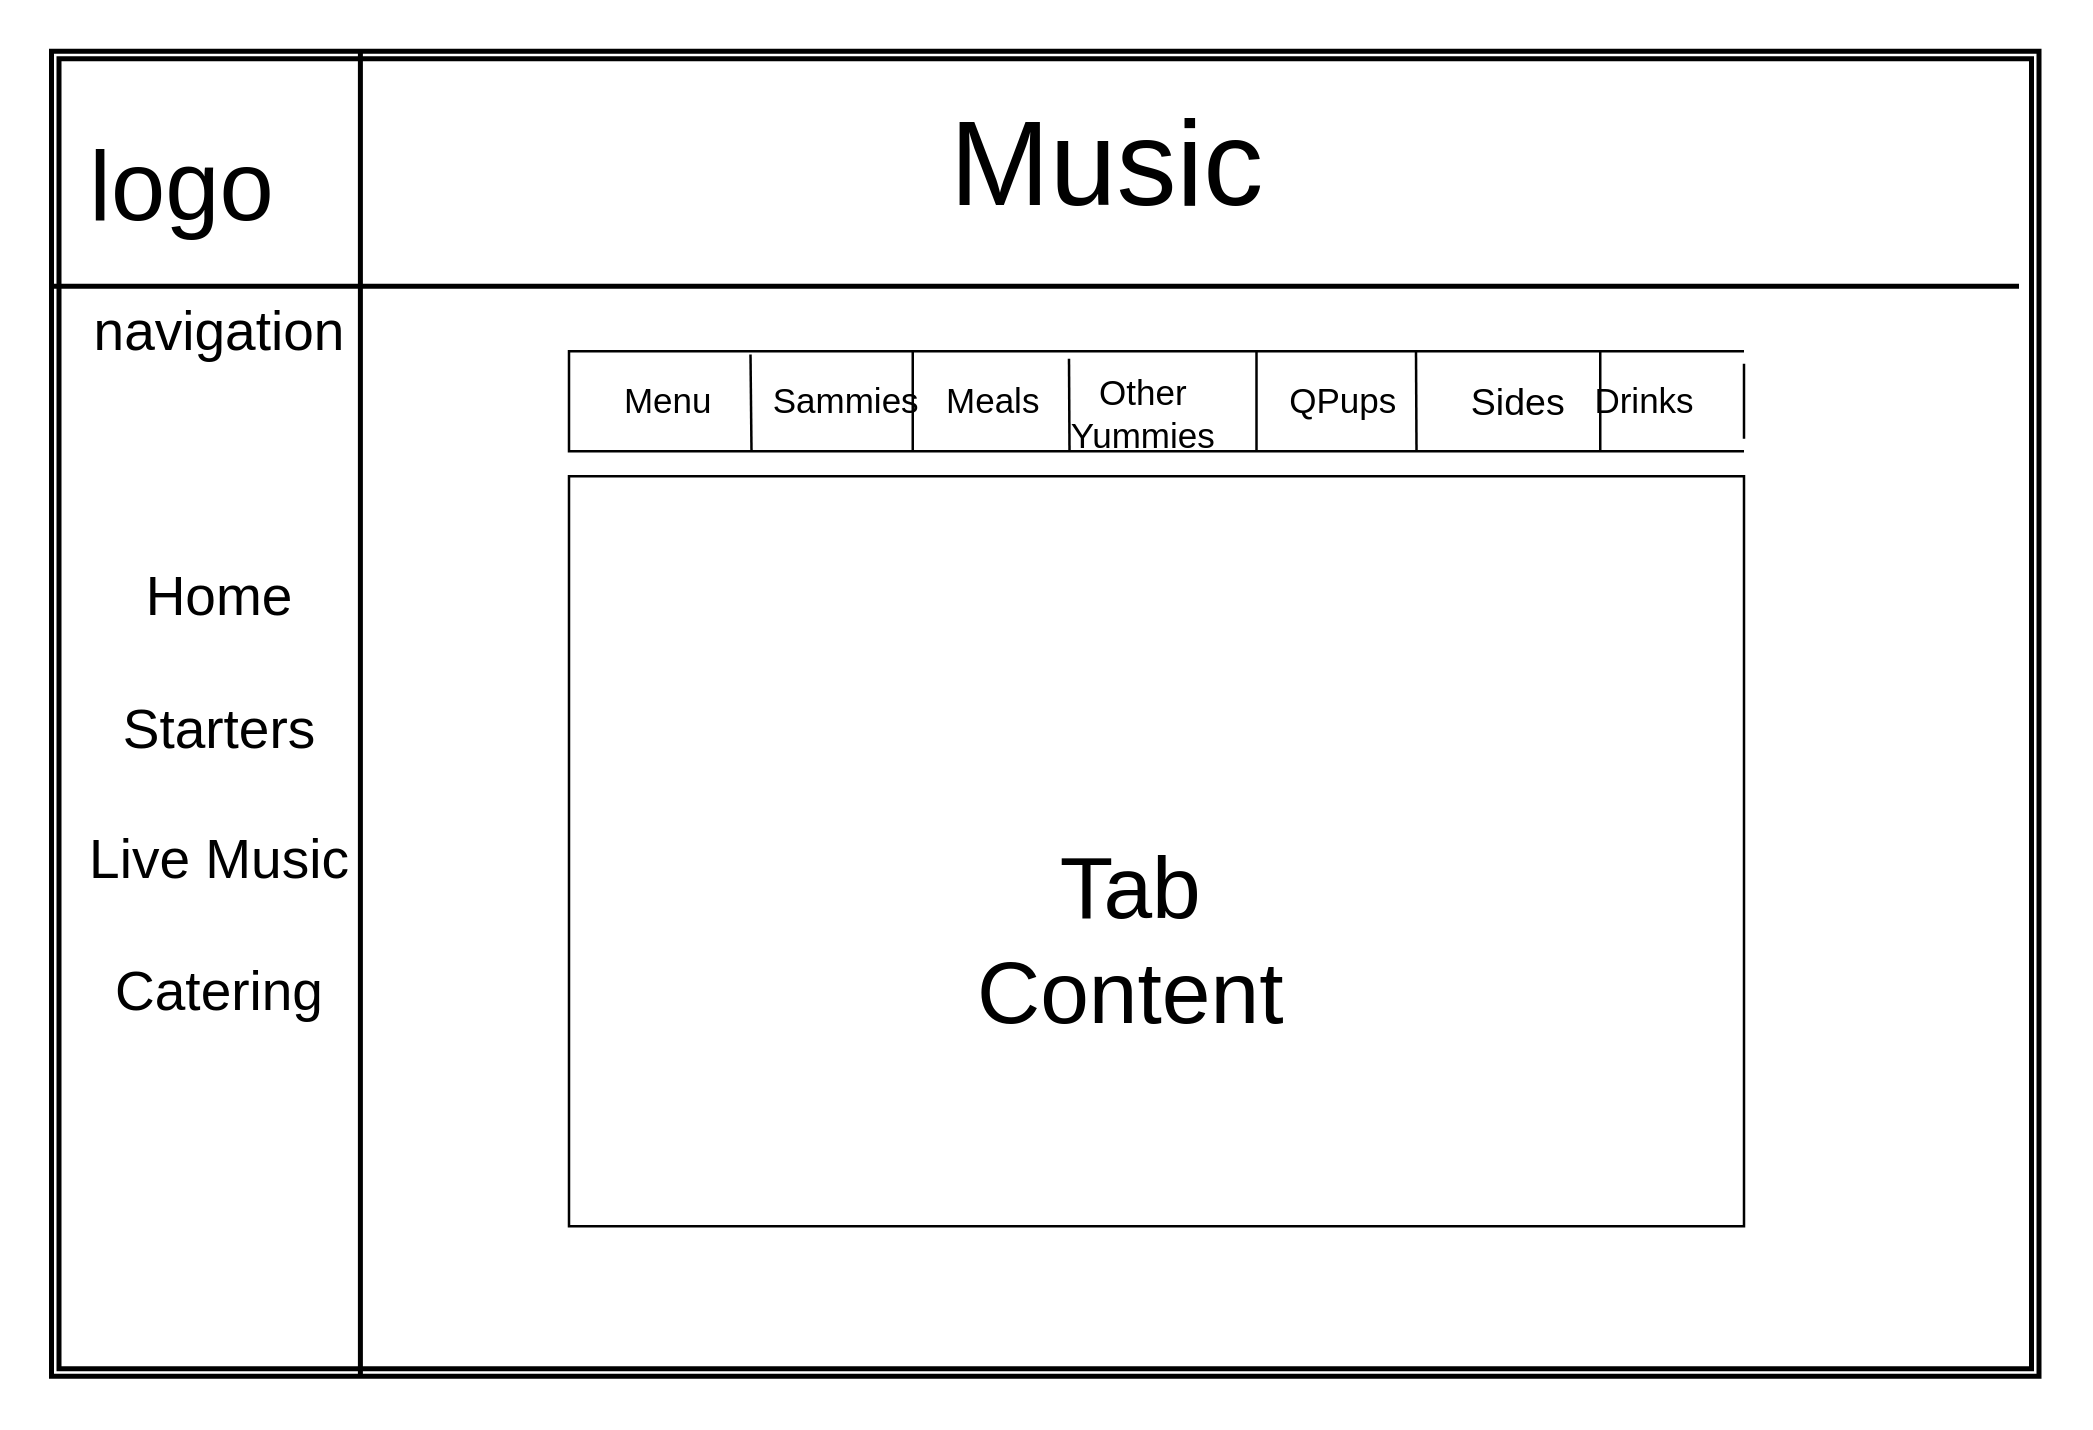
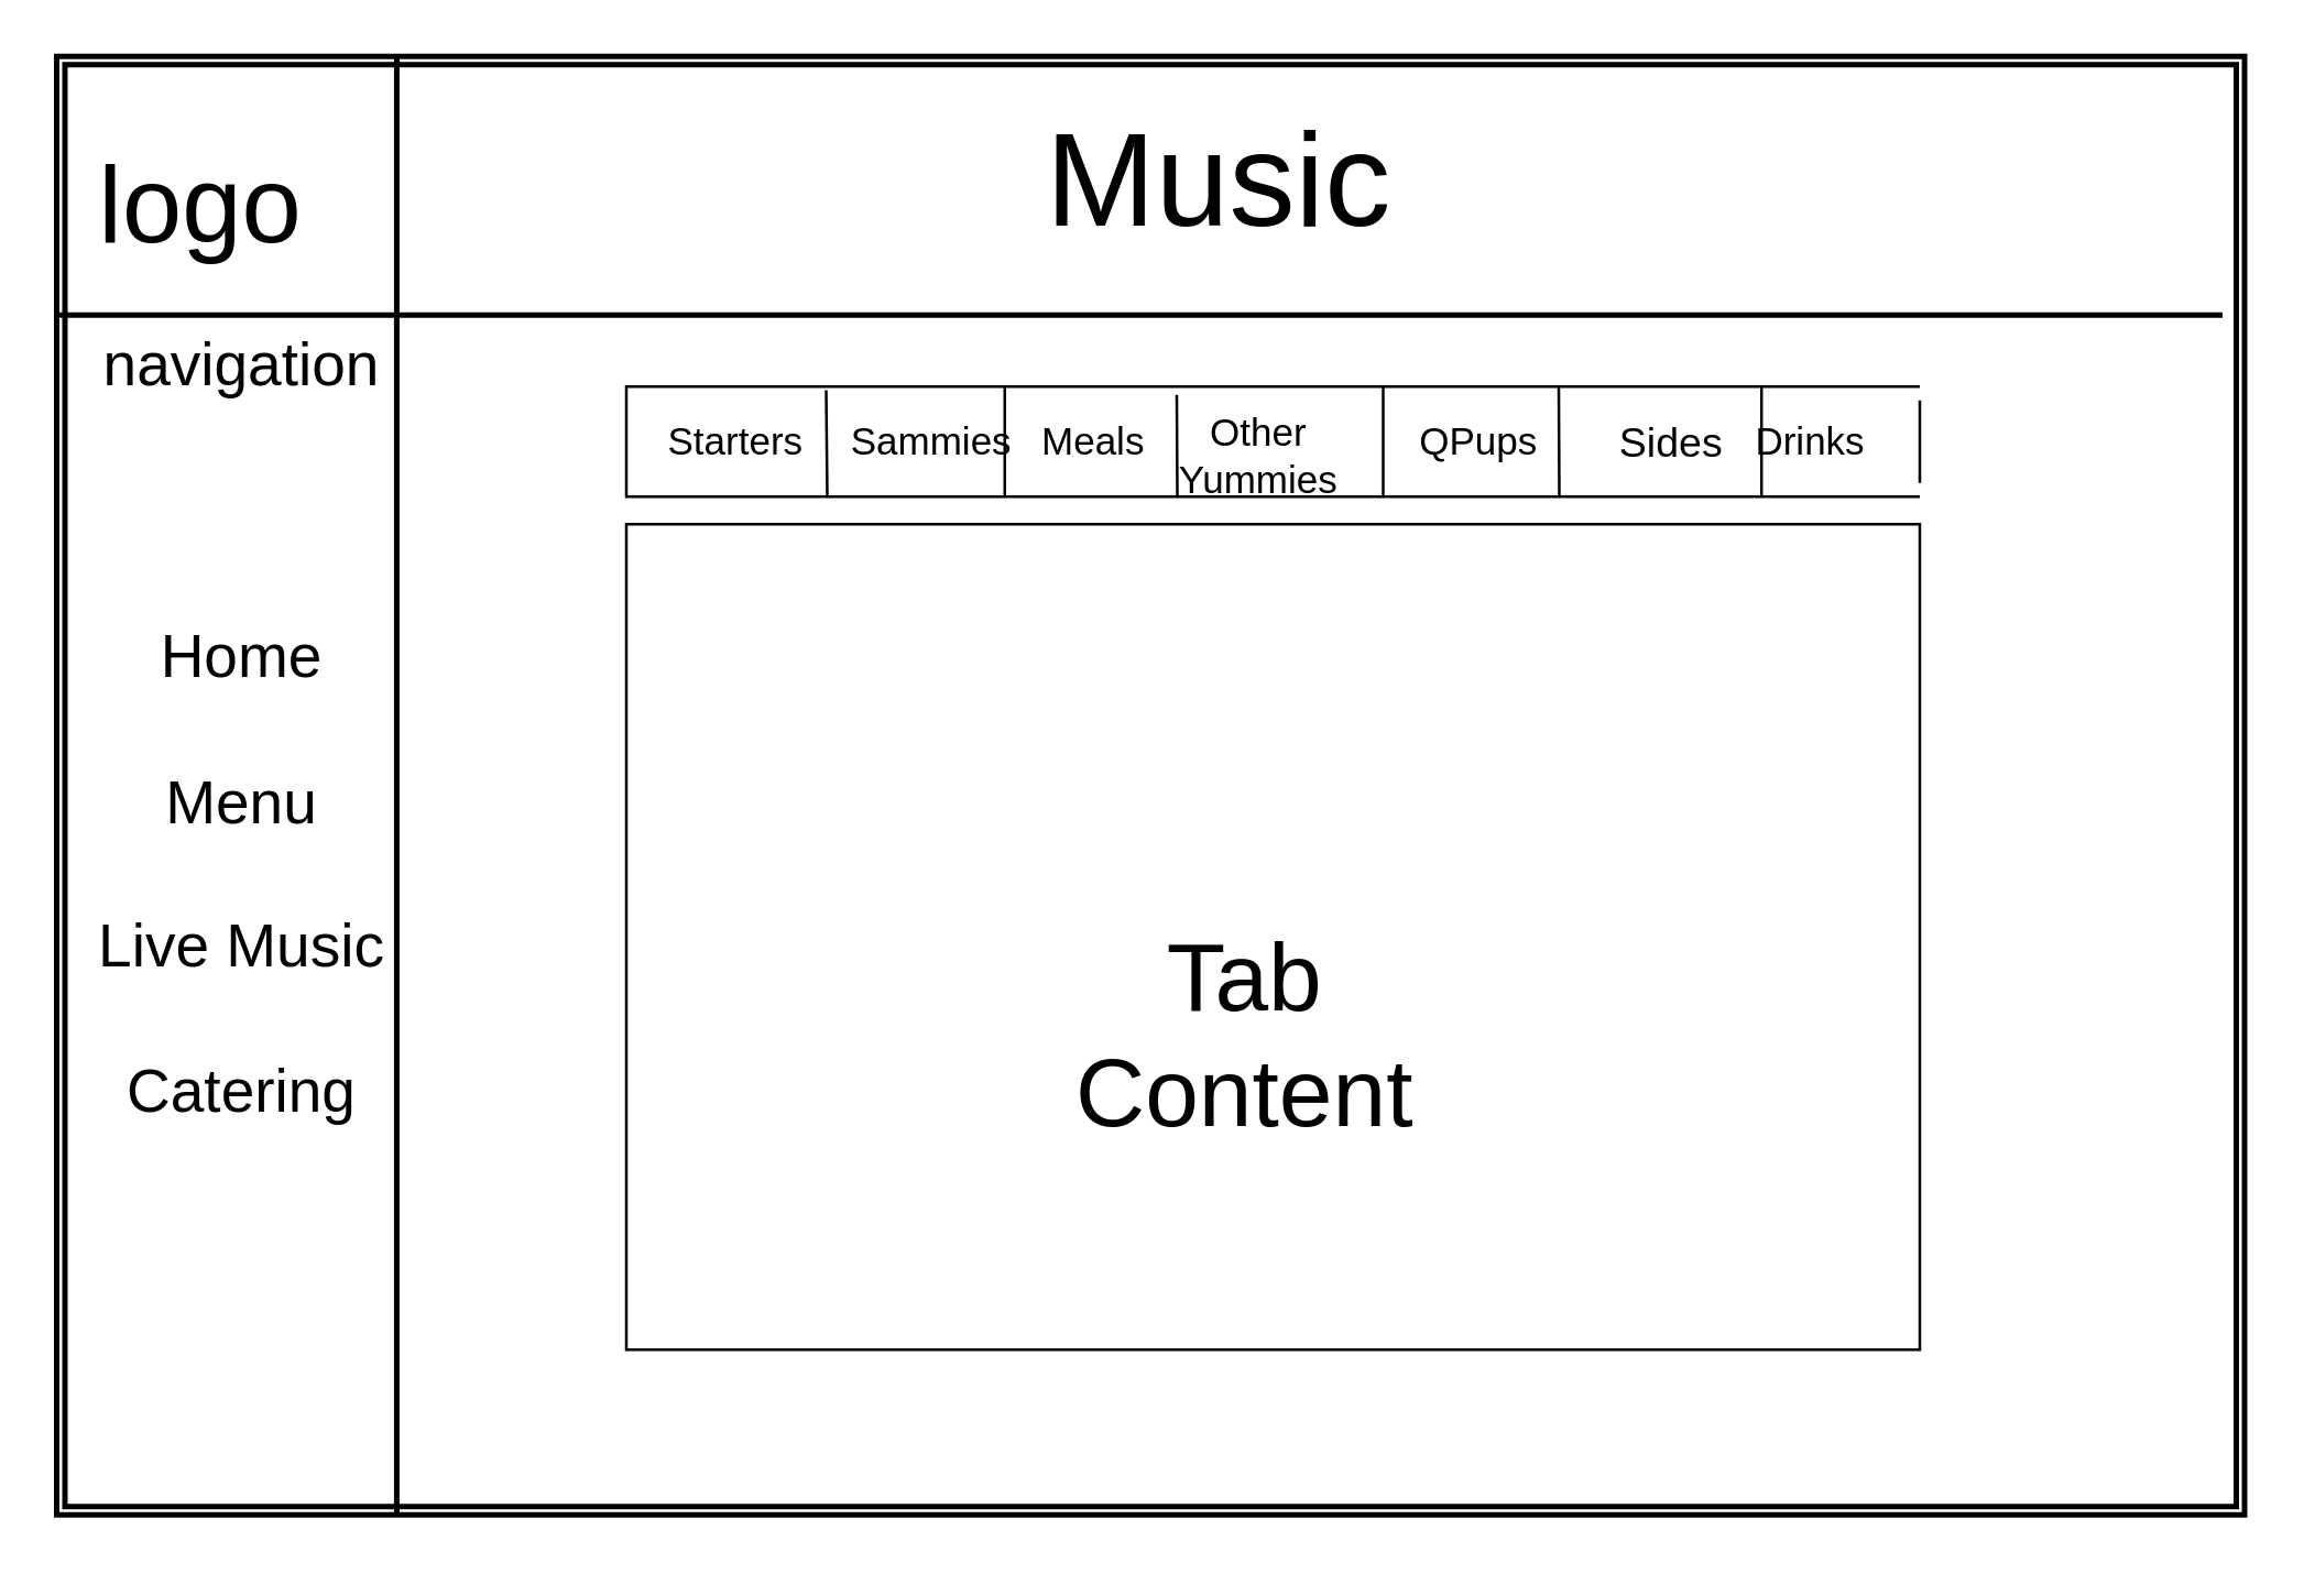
- <mxCell id="15" value="&lt;font style=&quot;font-size: 14px&quot;&gt;Menu&lt;/font&gt;" style="text;html=1;strokeColor=none;fillColor=none;align=center;verticalAlign=middle;whiteSpace=wrap;rounded=0;" vertex="1" parent="1"><mxGeometry x="247" y="150" width="40" height="20" as="geometry" /></mxCell>
+ <mxCell id="15" value="&lt;font style=&quot;font-size: 14px&quot;&gt;Starters&lt;/font&gt;" style="text;html=1;strokeColor=none;fillColor=none;align=center;verticalAlign=middle;whiteSpace=wrap;rounded=0;" vertex="1" parent="1"><mxGeometry x="247" y="150" width="40" height="20" as="geometry" /></mxCell>
- <mxCell id="6" value="&lt;font style=&quot;font-size: 22px&quot;&gt;navigation&lt;br&gt;&lt;br&gt;&lt;br&gt;&lt;br&gt;Home&lt;br&gt;&lt;br&gt;Starters&lt;br&gt;&lt;br&gt;Live Music&lt;br&gt;&lt;br&gt;Catering&lt;/font&gt;" style="text;html=1;align=center;verticalAlign=middle;resizable=0;points=[];autosize=1;" parent="1" vertex="1"><mxGeometry x="27" y="170" width="120" height="190" as="geometry" /></mxCell>
+ <mxCell id="6" value="&lt;font style=&quot;font-size: 22px&quot;&gt;navigation&lt;br&gt;&lt;br&gt;&lt;br&gt;&lt;br&gt;Home&lt;br&gt;&lt;br&gt;Menu&lt;br&gt;&lt;br&gt;Live Music&lt;br&gt;&lt;br&gt;Catering&lt;/font&gt;" style="text;html=1;align=center;verticalAlign=middle;resizable=0;points=[];autosize=1;" parent="1" vertex="1"><mxGeometry x="27" y="170" width="120" height="190" as="geometry" /></mxCell>
